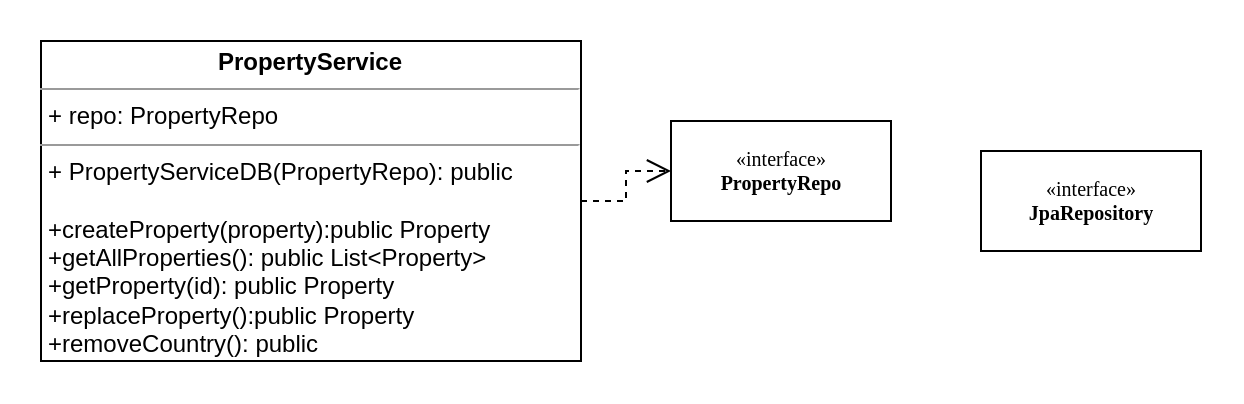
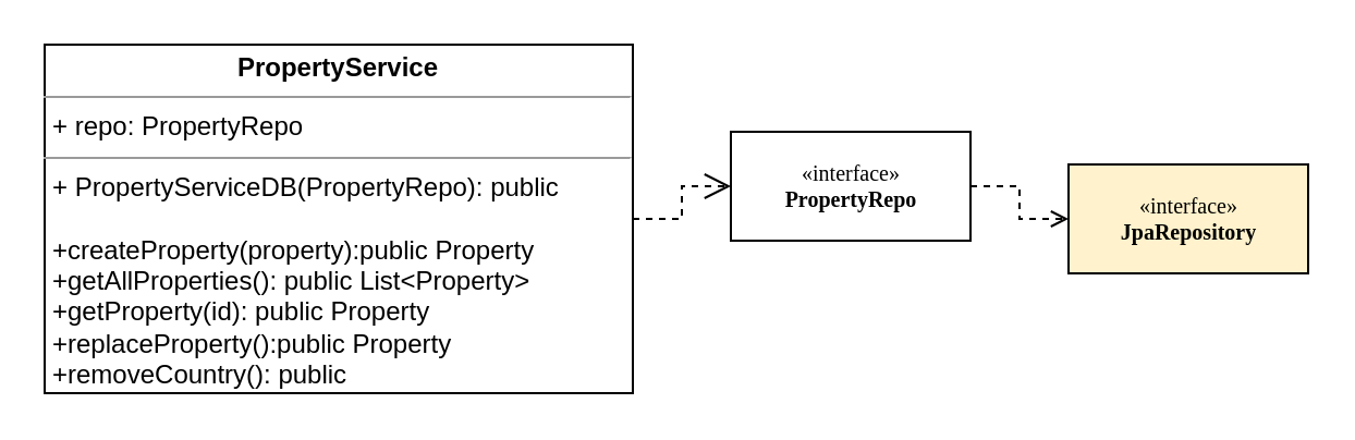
+ <mxCell id="4" style="edgeStyle=orthogonalEdgeStyle;rounded=0;orthogonalLoop=1;jettySize=auto;html=1;entryX=0;entryY=0.5;entryDx=0;entryDy=0;dashed=1;endArrow=open;endFill=0;" edge="1" parent="1" source="5" target="6"><mxGeometry relative="1" as="geometry" /></mxCell>
- <mxCell id="6" value="«interface»&lt;br&gt;&lt;b&gt;JpaRepository&lt;/b&gt;" style="html=1;rounded=0;shadow=0;comic=0;labelBackgroundColor=none;strokeWidth=1;fontFamily=Verdana;fontSize=10;align=center;" vertex="1" parent="1"><mxGeometry x="490" y="75" width="110" height="50" as="geometry" /></mxCell>
+ <mxCell id="6" value="«interface»&lt;br&gt;&lt;b&gt;JpaRepository&lt;/b&gt;" style="html=1;rounded=0;shadow=0;comic=0;labelBackgroundColor=none;strokeWidth=1;fontFamily=Verdana;fontSize=10;align=center;fillColor=#fff2cc;" vertex="1" parent="1"><mxGeometry x="490" y="75" width="110" height="50" as="geometry" /></mxCell>
